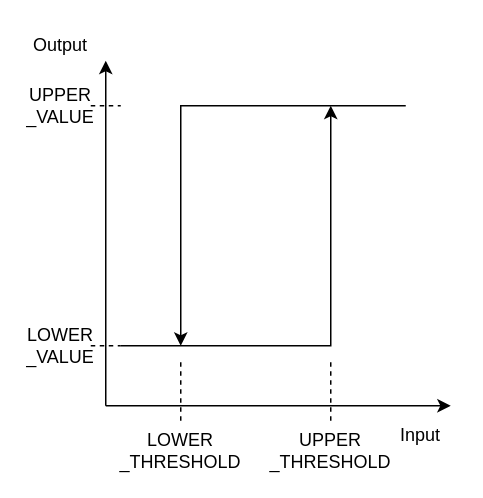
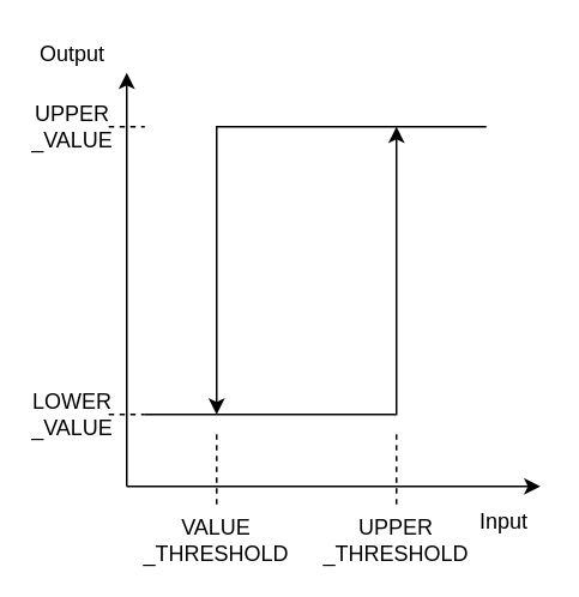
- <mxCell id="12" value="LOWER&lt;br&gt;_THRESHOLD" style="text;html=1;strokeColor=none;fillColor=none;align=center;verticalAlign=middle;whiteSpace=wrap;rounded=0;" vertex="1" parent="1"><mxGeometry x="100" y="290" width="40" height="20" as="geometry" /></mxCell>
+ <mxCell id="12" value="VALUE&lt;br&gt;_THRESHOLD" style="text;html=1;strokeColor=none;fillColor=none;align=center;verticalAlign=middle;whiteSpace=wrap;rounded=0;" vertex="1" parent="1"><mxGeometry x="100" y="290" width="40" height="20" as="geometry" /></mxCell>
